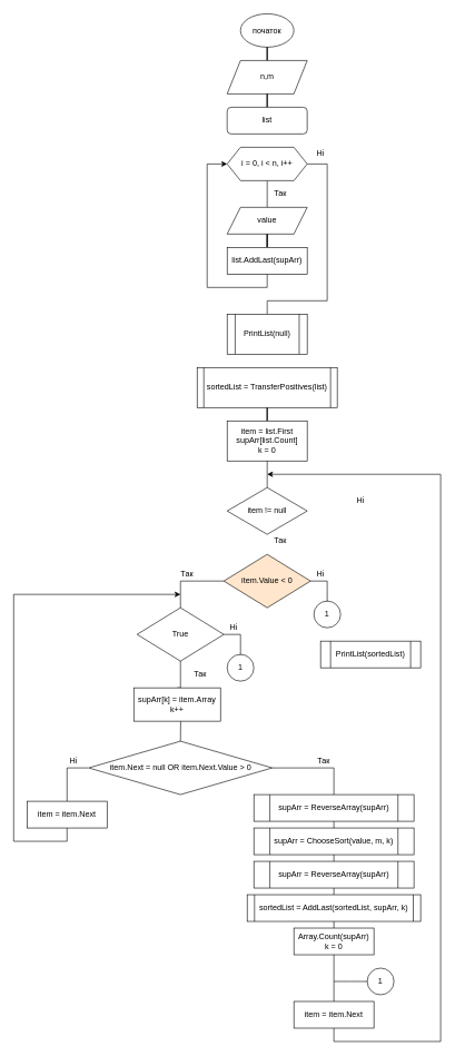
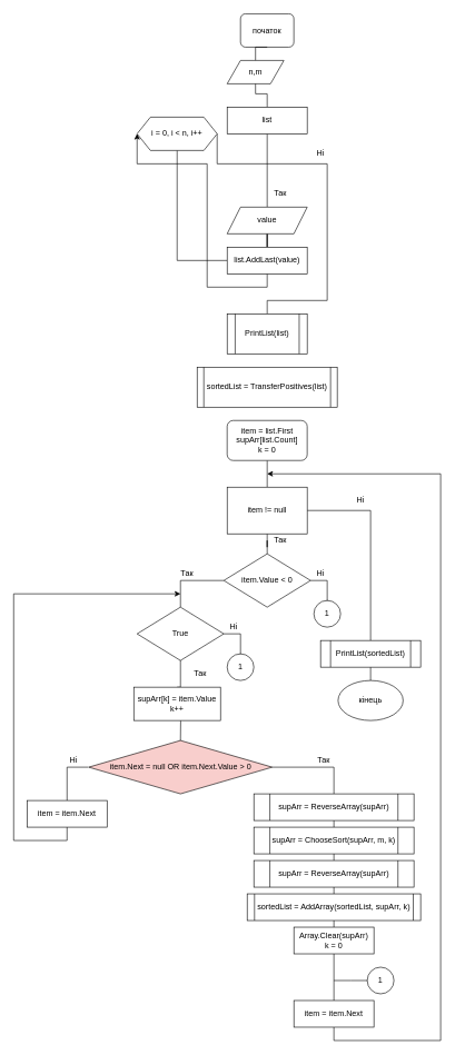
- <mxCell id="7" value="початок" style="ellipse;whiteSpace=wrap;html=1;" vertex="1" parent="1"><mxGeometry x="360" y="20" width="80" height="50" as="geometry" /></mxCell>
+ <mxCell id="7" value="початок" style="whiteSpace=wrap;html=1;rounded=1;" vertex="1" parent="1"><mxGeometry x="360" y="20" width="80" height="50" as="geometry" /></mxCell>
- <mxCell id="9" value="n,m" style="shape=parallelogram;perimeter=parallelogramPerimeter;whiteSpace=wrap;html=1;fixedSize=1;" vertex="1" parent="1"><mxGeometry x="340" y="90" width="120" height="50" as="geometry" /></mxCell>
+ <mxCell id="9" value="n,m" style="shape=parallelogram;perimeter=parallelogramPerimeter;whiteSpace=wrap;html=1;fixedSize=1;" vertex="1" parent="1"><mxGeometry x="340" y="90" width="85" height="35" as="geometry" /></mxCell>
- <mxCell id="11" value="list" style="whiteSpace=wrap;html=1;rounded=1;" vertex="1" parent="1"><mxGeometry x="340" y="160" width="120" height="40" as="geometry" /></mxCell>
+ <mxCell id="11" value="list" style="rounded=0;whiteSpace=wrap;html=1;" vertex="1" parent="1"><mxGeometry x="340" y="160" width="120" height="40" as="geometry" /></mxCell>
+ <mxCell id="5" value="" style="edgeStyle=orthogonalEdgeStyle;rounded=0;orthogonalLoop=1;jettySize=auto;html=1;endArrow=none;endFill=0;" edge="1" parent="1" source="11" target="16"><mxGeometry relative="1" as="geometry" /></mxCell>
- <mxCell id="13" value="i = 0, i &amp;lt; n, i++" style="shape=hexagon;perimeter=hexagonPerimeter2;whiteSpace=wrap;html=1;fixedSize=1;" vertex="1" parent="1"><mxGeometry x="340" y="220" width="120" height="50" as="geometry" /></mxCell>
+ <mxCell id="13" value="i = 0, i &amp;lt; n, i++" style="shape=hexagon;perimeter=hexagonPerimeter2;whiteSpace=wrap;html=1;fixedSize=1;" vertex="1" parent="1"><mxGeometry x="205" y="175" width="120" height="50" as="geometry" /></mxCell>
- <mxCell id="18" value="list.AddLast(supArr)" style="rounded=0;whiteSpace=wrap;html=1;" vertex="1" parent="1"><mxGeometry x="340" y="370" width="120" height="40" as="geometry" /></mxCell>
+ <mxCell id="18" value="list.AddLast(value)" style="rounded=0;whiteSpace=wrap;html=1;" vertex="1" parent="1"><mxGeometry x="340" y="370" width="120" height="40" as="geometry" /></mxCell>
- <mxCell id="19" value="PrintList(null)" style="shape=process;whiteSpace=wrap;html=1;backgroundOutline=1;" vertex="1" parent="1"><mxGeometry x="340" y="470" width="120" height="60" as="geometry" /></mxCell>
+ <mxCell id="19" value="PrintList(list)" style="shape=process;whiteSpace=wrap;html=1;backgroundOutline=1;" vertex="1" parent="1"><mxGeometry x="340" y="470" width="120" height="60" as="geometry" /></mxCell>
- <mxCell id="21" value="" style="edgeStyle=orthogonalEdgeStyle;rounded=0;orthogonalLoop=1;jettySize=auto;html=1;endArrow=none;endFill=0;" edge="1" parent="1" source="22" target="23"><mxGeometry relative="1" as="geometry" /></mxCell>
- <mxCell id="23" value="item = list.First&lt;br&gt;supArr[list.Count]&lt;br&gt;k = 0" style="rounded=0;whiteSpace=wrap;html=1;" vertex="1" parent="1"><mxGeometry x="340" y="630" width="120" height="60" as="geometry" /></mxCell>
+ <mxCell id="23" value="item = list.First&lt;br&gt;supArr[list.Count]&lt;br&gt;k = 0" style="whiteSpace=wrap;html=1;rounded=1;" vertex="1" parent="1"><mxGeometry x="340" y="630" width="120" height="60" as="geometry" /></mxCell>
- <mxCell id="26" value="item != null" style="rhombus;whiteSpace=wrap;html=1;" vertex="1" parent="1"><mxGeometry x="340" y="730" width="120" height="70" as="geometry" /></mxCell>
+ <mxCell id="26" value="item != null" style="whiteSpace=wrap;html=1;rounded=0;" vertex="1" parent="1"><mxGeometry x="340" y="730" width="120" height="70" as="geometry" /></mxCell>
+ <mxCell id="24" value="" style="edgeStyle=orthogonalEdgeStyle;rounded=0;orthogonalLoop=1;jettySize=auto;html=1;endArrow=none;endFill=0;" edge="1" parent="1" source="26" target="29"><mxGeometry relative="1" as="geometry" /></mxCell>
+ <mxCell id="25" style="edgeStyle=orthogonalEdgeStyle;rounded=0;orthogonalLoop=1;jettySize=auto;html=1;endArrow=none;endFill=0;" edge="1" parent="1" source="26" target="58"><mxGeometry relative="1" as="geometry"><mxPoint x="540" y="990" as="targetPoint" /></mxGeometry></mxCell>
- <mxCell id="29" value="item.Value &amp;lt; 0" style="rhombus;whiteSpace=wrap;html=1;fillColor=#ffe6cc;" vertex="1" parent="1"><mxGeometry x="335" y="830" width="130" height="80" as="geometry" /></mxCell>
+ <mxCell id="29" value="item.Value &amp;lt; 0" style="rhombus;whiteSpace=wrap;html=1;" vertex="1" parent="1"><mxGeometry x="335" y="830" width="130" height="80" as="geometry" /></mxCell>
+ <mxCell id="57" value="" style="edgeStyle=orthogonalEdgeStyle;rounded=0;orthogonalLoop=1;jettySize=auto;html=1;endArrow=none;endFill=0;" edge="1" parent="1" source="58" target="59"><mxGeometry relative="1" as="geometry" /></mxCell>
+ <mxCell id="59" value="кінець" style="ellipse;whiteSpace=wrap;html=1;" vertex="1" parent="1"><mxGeometry x="506.25" y="1020" width="97.5" height="60" as="geometry" /></mxCell>
- <mxCell id="40" value="supArr[k] = item.Array&lt;br&gt;k++" style="rounded=0;whiteSpace=wrap;html=1;" vertex="1" parent="1"><mxGeometry x="200" y="1030" width="130" height="50" as="geometry" /></mxCell>
+ <mxCell id="40" value="supArr[k] = item.Value&lt;br&gt;k++" style="rounded=0;whiteSpace=wrap;html=1;" vertex="1" parent="1"><mxGeometry x="200" y="1030" width="130" height="50" as="geometry" /></mxCell>
- <mxCell id="43" value="item.Next = null OR item.Next.Value &amp;gt; 0" style="rhombus;whiteSpace=wrap;html=1;" vertex="1" parent="1"><mxGeometry x="132.5" y="1110" width="275" height="80" as="geometry" /></mxCell>
+ <mxCell id="43" value="item.Next = null OR item.Next.Value &amp;gt; 0" style="rhombus;whiteSpace=wrap;html=1;fillColor=#f8cecc;" vertex="1" parent="1"><mxGeometry x="132.5" y="1110" width="275" height="80" as="geometry" /></mxCell>
- <mxCell id="49" value="supArr = ChooseSort(value, m, k)" style="shape=process;whiteSpace=wrap;html=1;backgroundOutline=1;" vertex="1" parent="1"><mxGeometry x="380" y="1240" width="240" height="40" as="geometry" /></mxCell>
+ <mxCell id="49" value="supArr = ChooseSort(supArr, m, k)" style="shape=process;whiteSpace=wrap;html=1;backgroundOutline=1;" vertex="1" parent="1"><mxGeometry x="380" y="1240" width="240" height="40" as="geometry" /></mxCell>
- <mxCell id="51" value="sortedList = AddLast(sortedList, supArr, k)" style="shape=process;whiteSpace=wrap;html=1;backgroundOutline=1;size=0.042;" vertex="1" parent="1"><mxGeometry x="370" y="1340" width="260" height="40" as="geometry" /></mxCell>
+ <mxCell id="51" value="sortedList = AddArray(sortedList, supArr, k)" style="shape=process;whiteSpace=wrap;html=1;backgroundOutline=1;size=0.042;" vertex="1" parent="1"><mxGeometry x="370" y="1340" width="260" height="40" as="geometry" /></mxCell>
- <mxCell id="53" value="Array.Count(supArr)&lt;br&gt;k = 0" style="rounded=0;whiteSpace=wrap;html=1;" vertex="1" parent="1"><mxGeometry x="440" y="1390" width="120" height="40" as="geometry" /></mxCell>
+ <mxCell id="53" value="Array.Clear(supArr)&lt;br&gt;k = 0" style="rounded=0;whiteSpace=wrap;html=1;" vertex="1" parent="1"><mxGeometry x="440" y="1390" width="120" height="40" as="geometry" /></mxCell>
